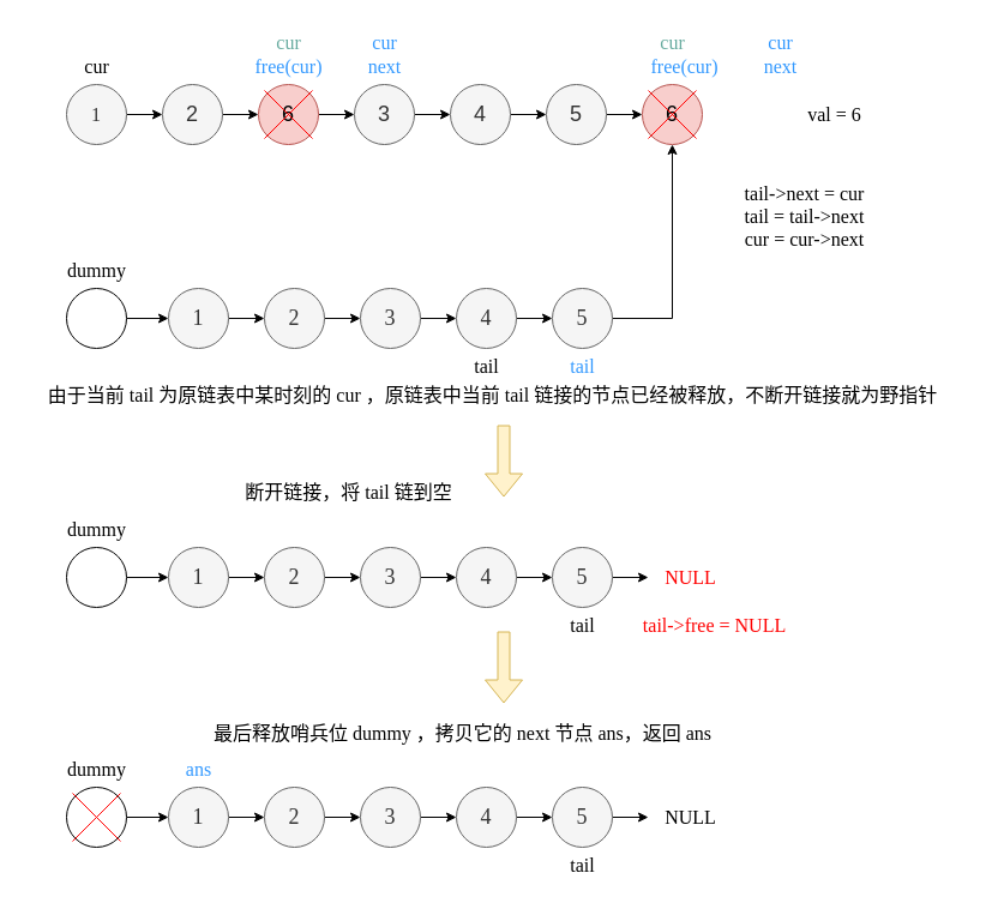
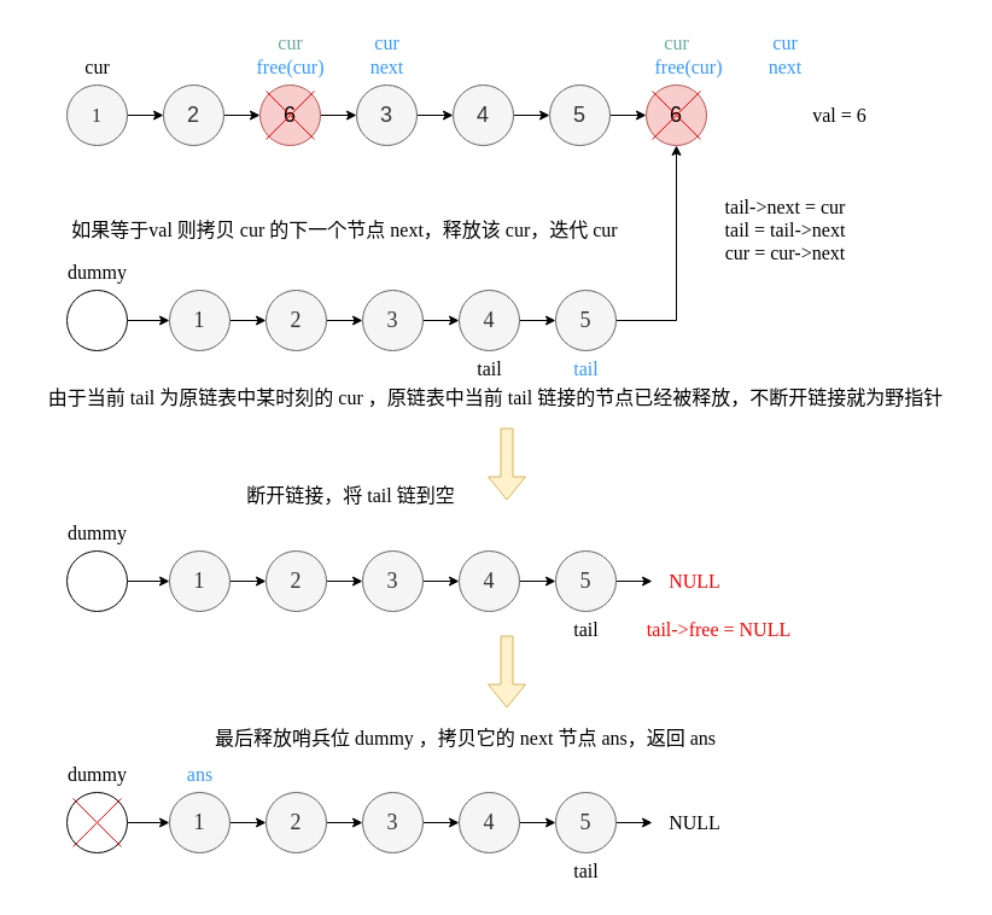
- <mxCell id="43" value="&lt;font color=&quot;#000000&quot;&gt;tail-&amp;gt;next = cur&lt;br&gt;tail = tail-&amp;gt;next&lt;br&gt;cur = cur-&amp;gt;next&lt;/font&gt;" style="text;html=1;align=center;verticalAlign=middle;resizable=0;points=[];autosize=1;strokeColor=none;fillColor=none;fontSize=16;fontFamily=Comic Sans MS;fontColor=#3399FF;" vertex="1" parent="1"><mxGeometry x="600" y="145" width="140" height="70" as="geometry" /></mxCell>
+ <mxCell id="43" value="&lt;font color=&quot;#000000&quot;&gt;tail-&amp;gt;next = cur&lt;br&gt;tail = tail-&amp;gt;next&lt;br&gt;cur = cur-&amp;gt;next&lt;/font&gt;" style="text;html=1;align=center;verticalAlign=middle;resizable=0;points=[];autosize=1;strokeColor=none;fillColor=none;fontSize=16;fontFamily=Comic Sans MS;fontColor=#3399FF;" vertex="1" parent="1"><mxGeometry x="580" y="155" width="140" height="70" as="geometry" /></mxCell>
+ <mxCell id="24" value="如果等于val 则拷贝 cur 的下一个节点 next，释放该 cur，迭代 cur" style="text;html=1;align=center;verticalAlign=middle;resizable=0;points=[];autosize=1;strokeColor=none;fillColor=none;fontSize=16;fontFamily=Comic Sans MS;" vertex="1" parent="1"><mxGeometry x="35" y="175" width="500" height="30" as="geometry" /></mxCell>
